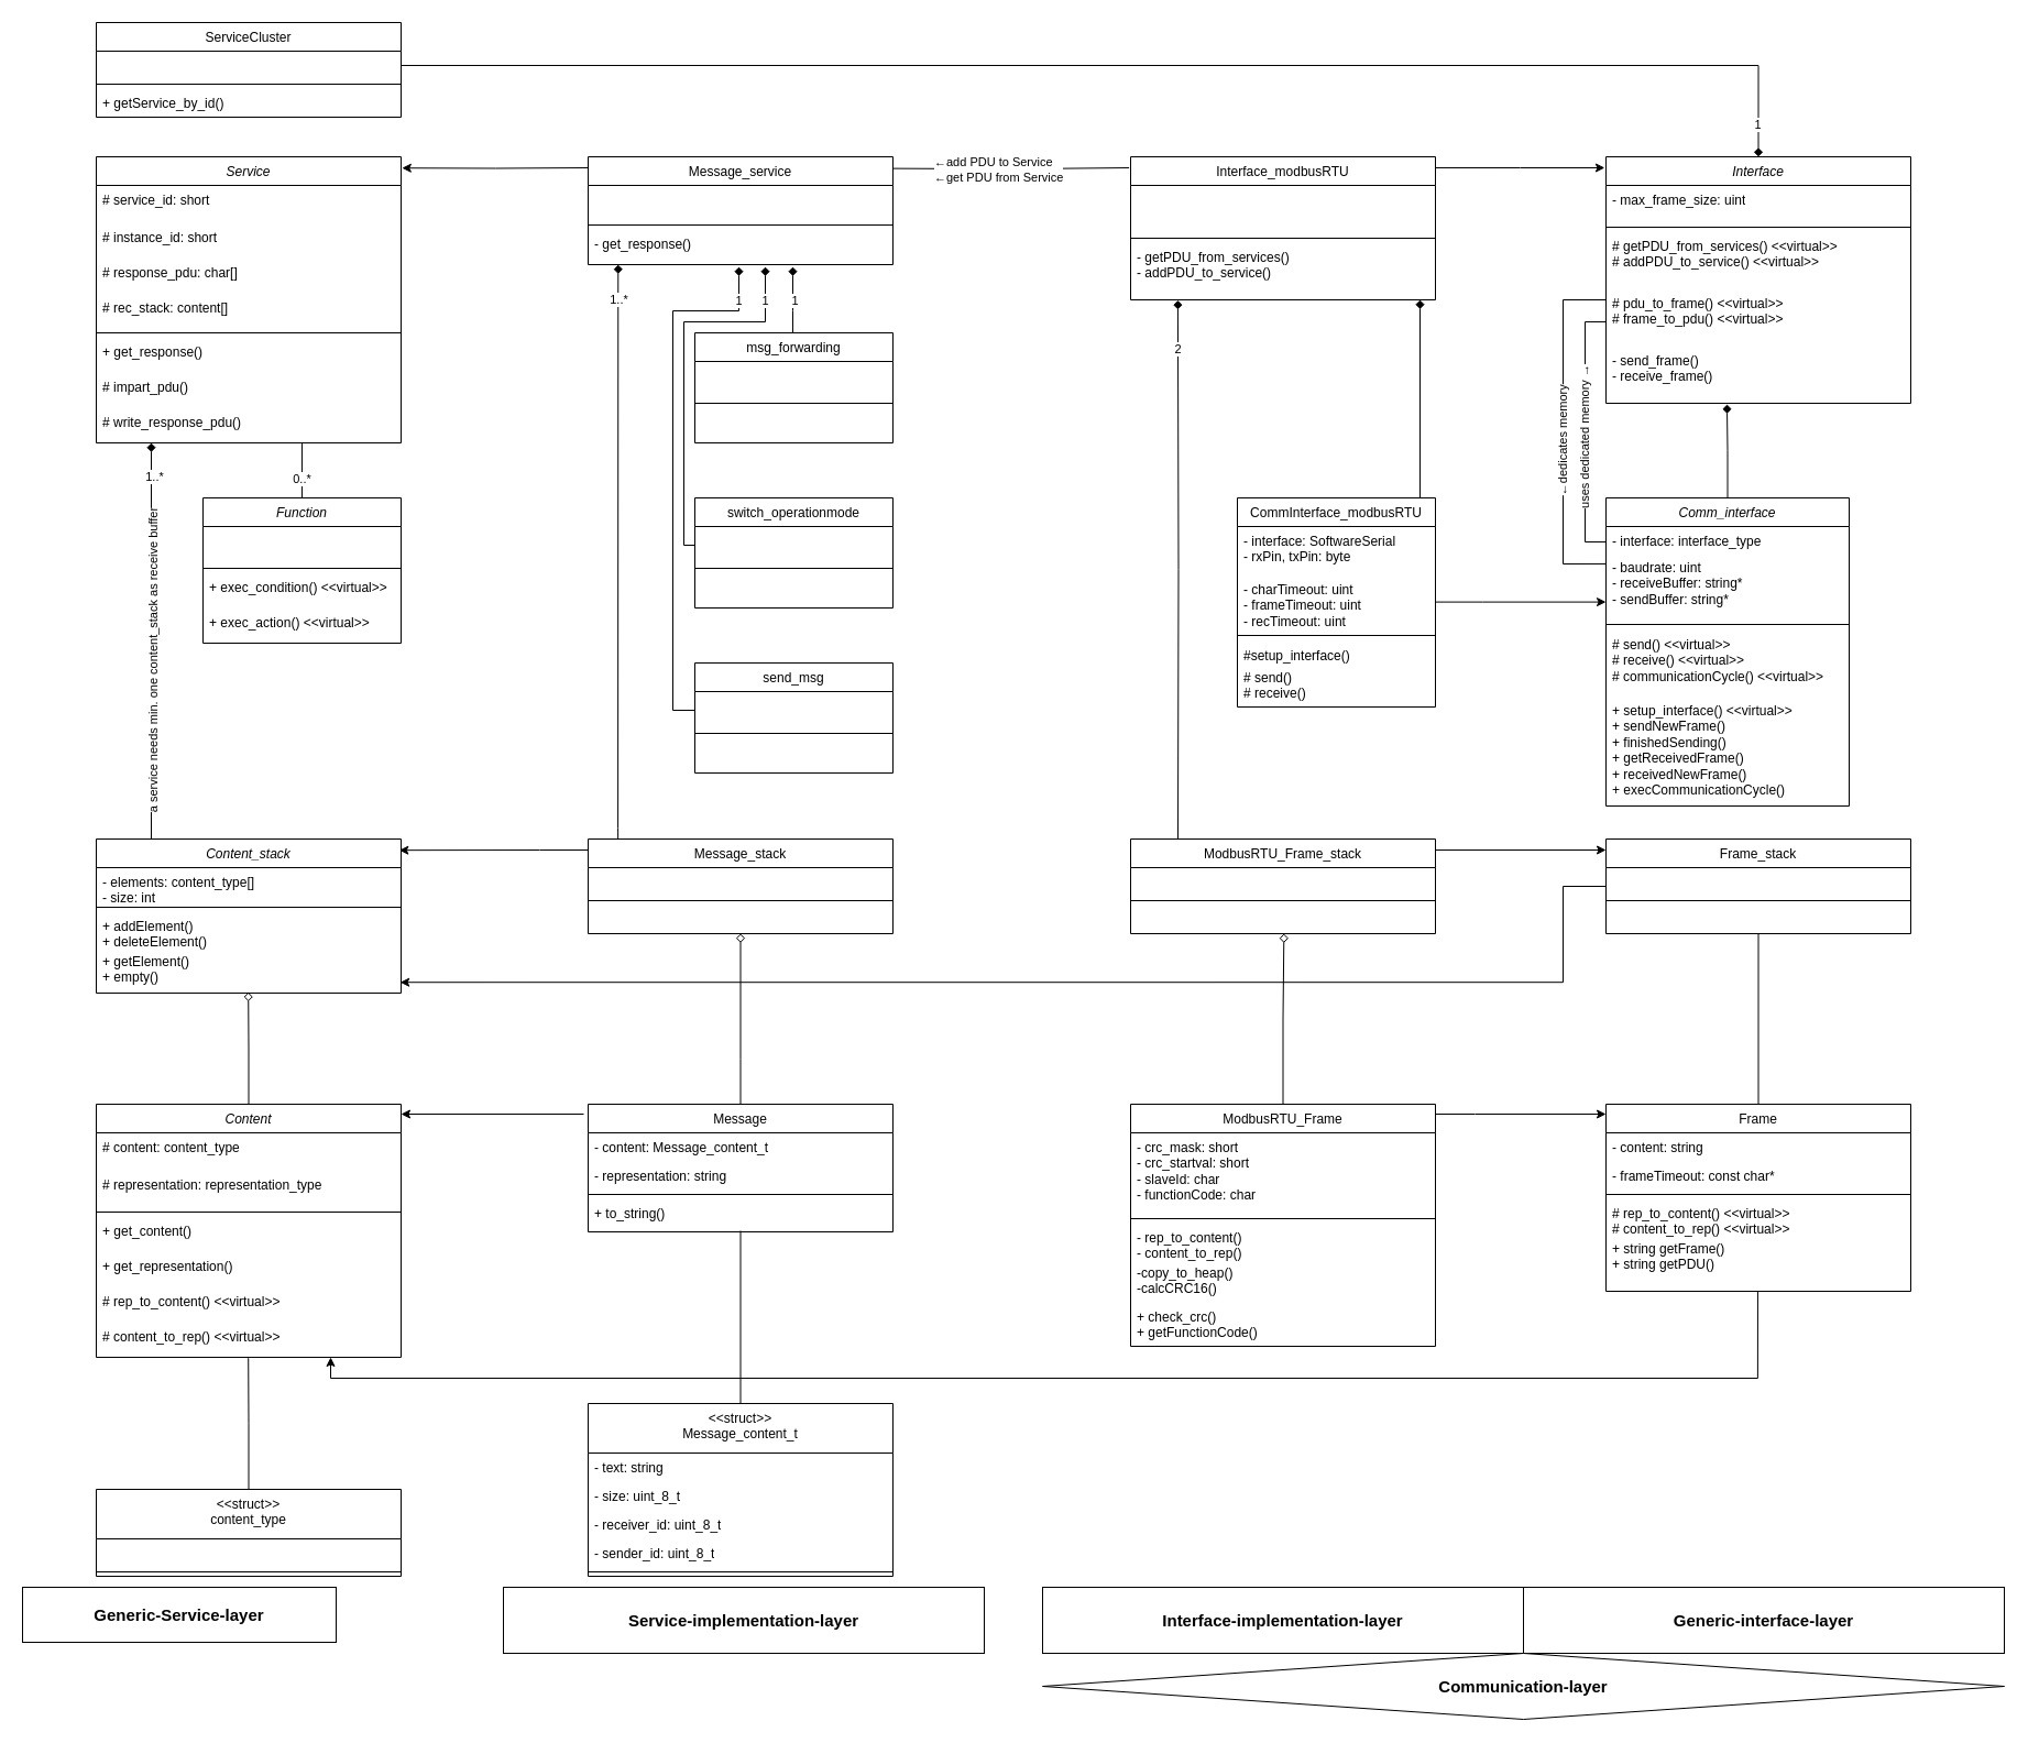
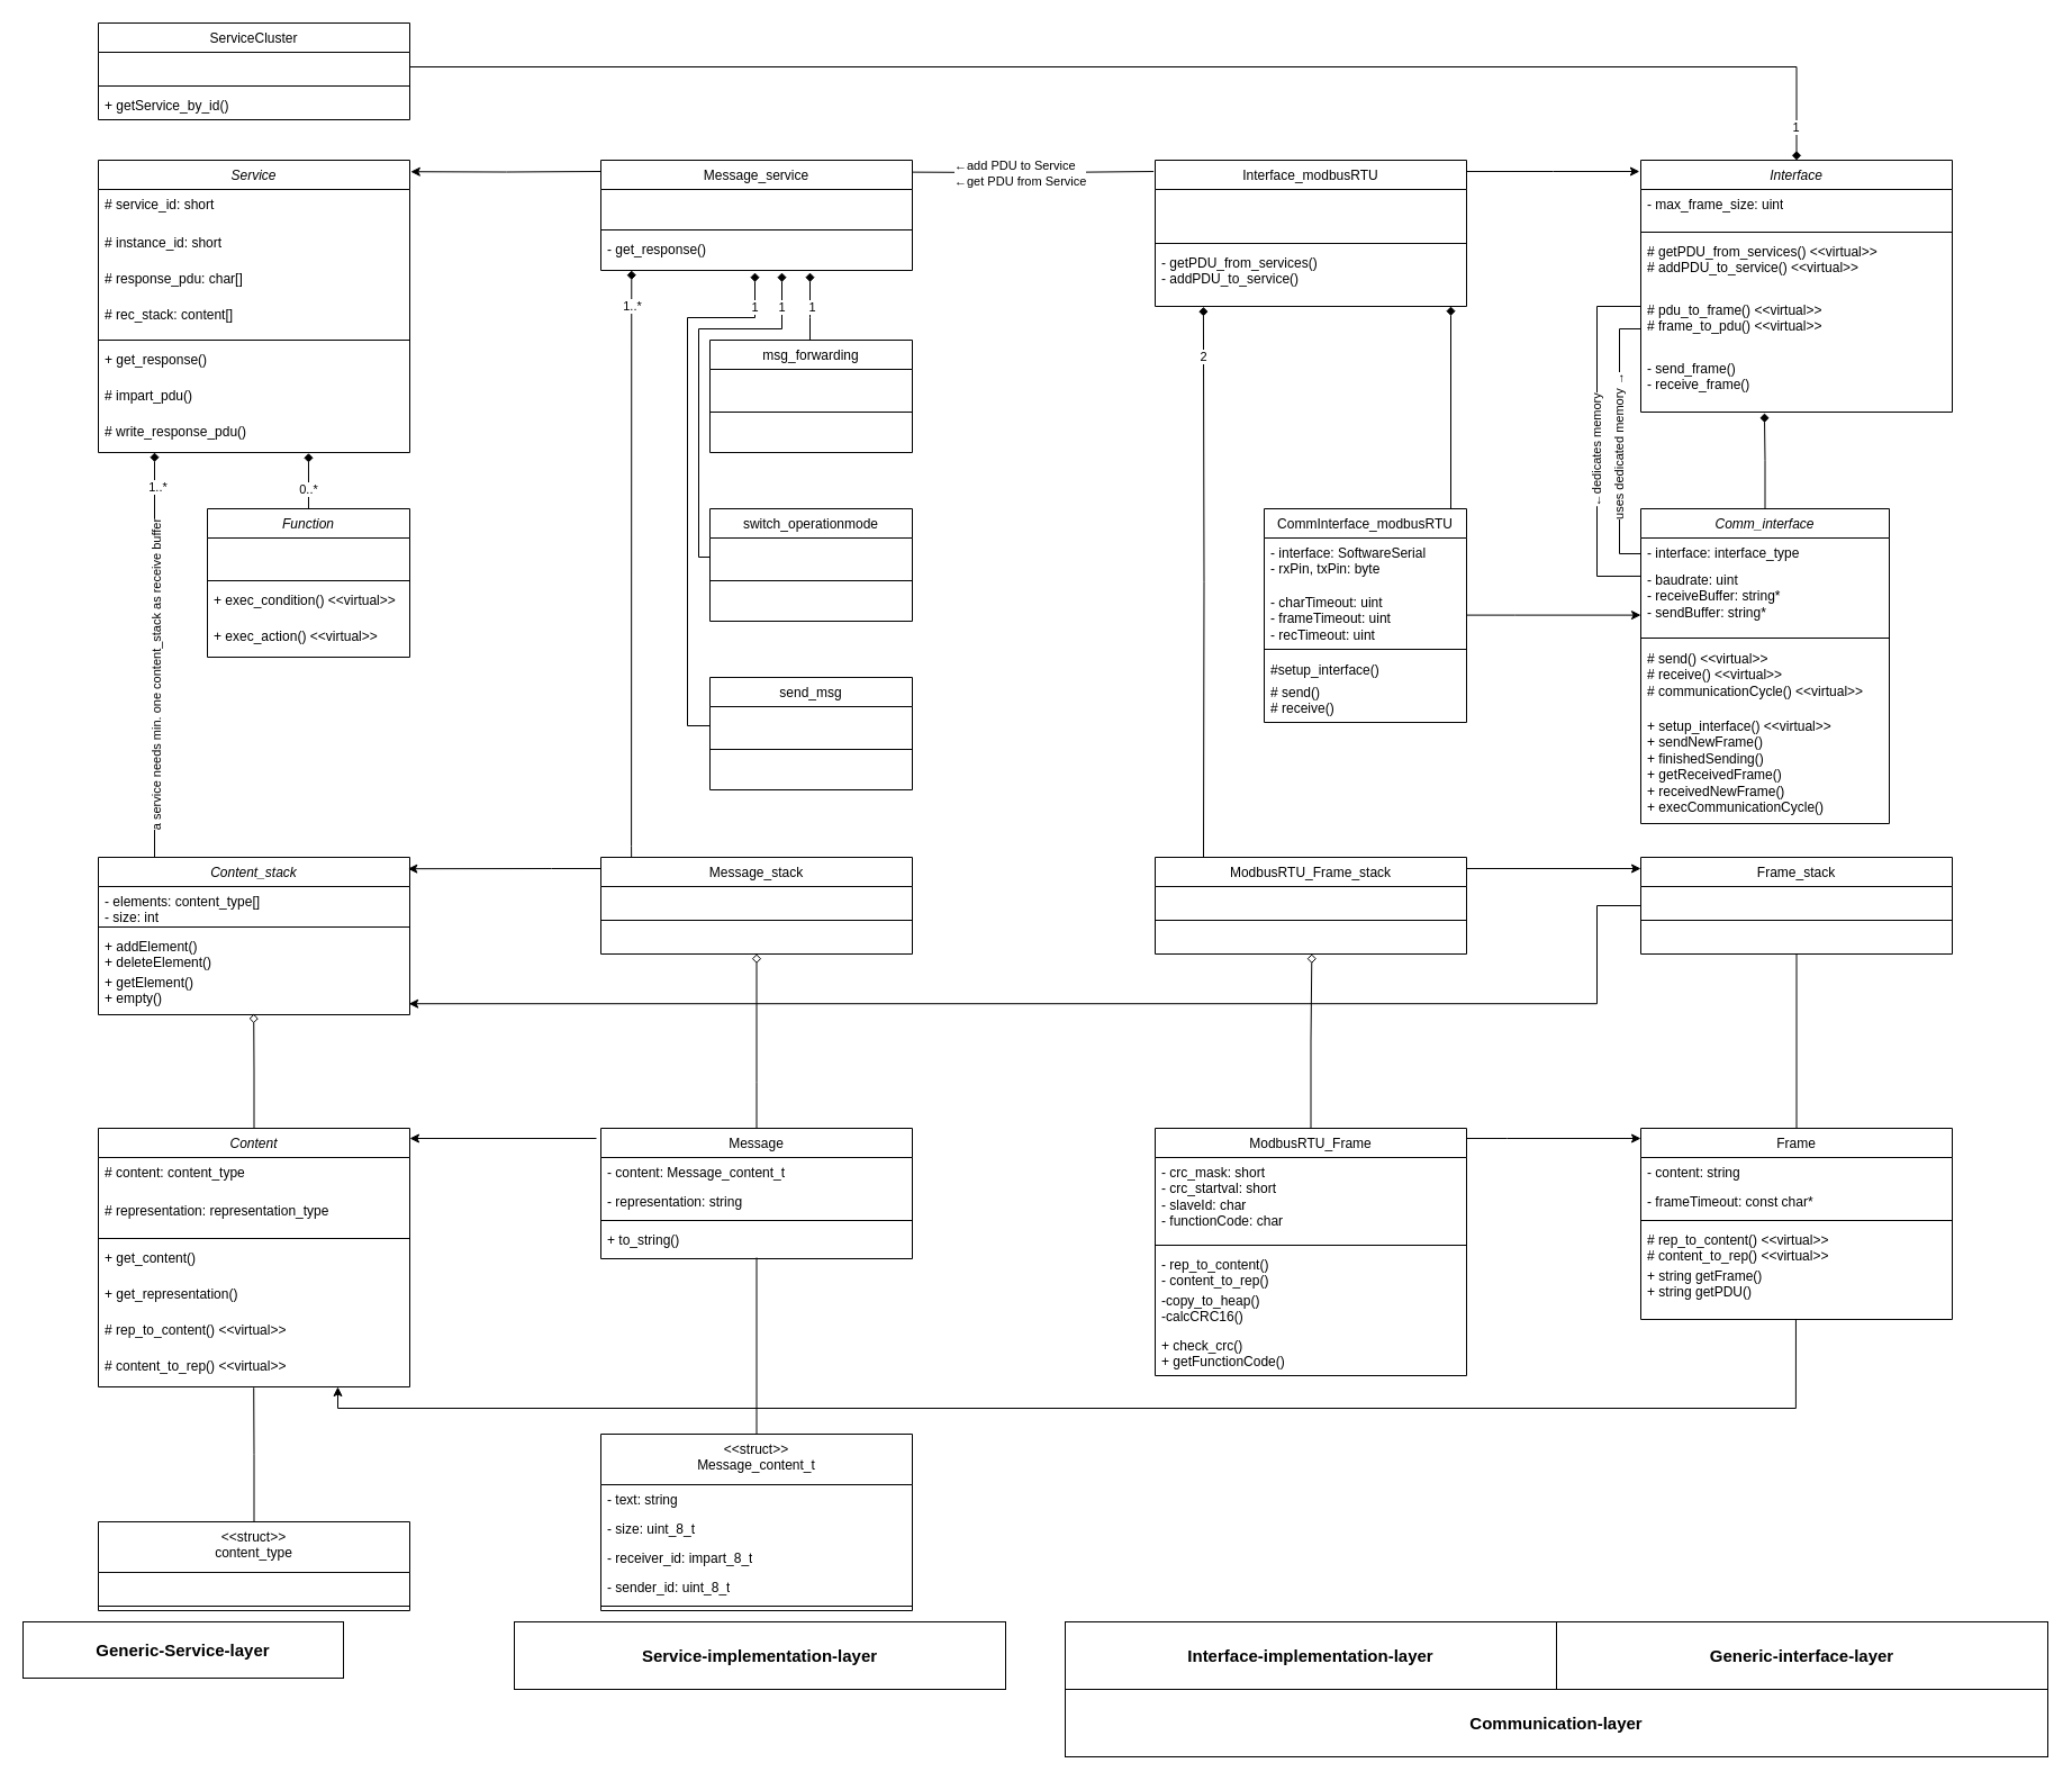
- <mxCell id="69" style="edgeStyle=orthogonalEdgeStyle;rounded=0;orthogonalLoop=1;jettySize=auto;html=1;entryX=0.675;entryY=1.018;entryDx=0;entryDy=0;entryPerimeter=0;endArrow=none;endFill=1;" parent="1" source="54" target="22" edge="1"><mxGeometry relative="1" as="geometry" /></mxCell>
+ <mxCell id="69" style="edgeStyle=orthogonalEdgeStyle;rounded=0;orthogonalLoop=1;jettySize=auto;html=1;entryX=0.675;entryY=1.018;entryDx=0;entryDy=0;entryPerimeter=0;endArrow=diamond;endFill=1;" parent="1" source="54" target="22" edge="1"><mxGeometry relative="1" as="geometry" /></mxCell>
- <mxCell id="41" value="- receiver_id: uint_8_t" style="text;strokeColor=none;fillColor=none;align=left;verticalAlign=top;spacingLeft=4;spacingRight=4;overflow=hidden;rotatable=0;points=[[0,0.5],[1,0.5]];portConstraint=eastwest;whiteSpace=wrap;html=1;" parent="38" vertex="1"><mxGeometry y="97" width="277" height="26" as="geometry" /></mxCell>
+ <mxCell id="41" value="- receiver_id: impart_8_t" style="text;strokeColor=none;fillColor=none;align=left;verticalAlign=top;spacingLeft=4;spacingRight=4;overflow=hidden;rotatable=0;points=[[0,0.5],[1,0.5]];portConstraint=eastwest;whiteSpace=wrap;html=1;" parent="38" vertex="1"><mxGeometry y="97" width="277" height="26" as="geometry" /></mxCell>
- <mxCell id="98" value="Communication-layer" style="rhombus;whiteSpace=wrap;html=1;fontSize=15;fontStyle=1;" parent="1" vertex="1"><mxGeometry x="947" y="1502" width="874" height="60" as="geometry" /></mxCell>
+ <mxCell id="98" value="Communication-layer" style="rounded=0;whiteSpace=wrap;html=1;fontSize=15;fontStyle=1" parent="1" vertex="1"><mxGeometry x="947" y="1502" width="874" height="60" as="geometry" /></mxCell>
